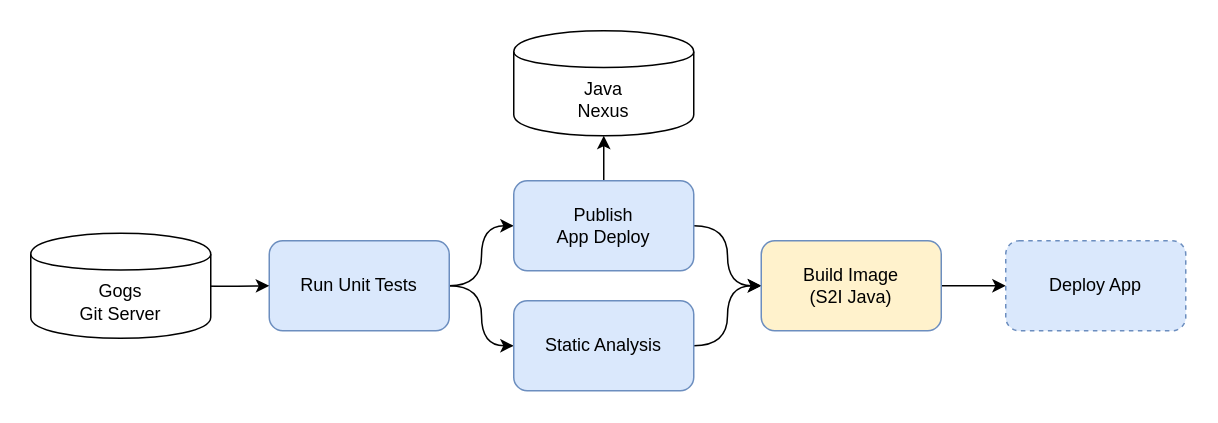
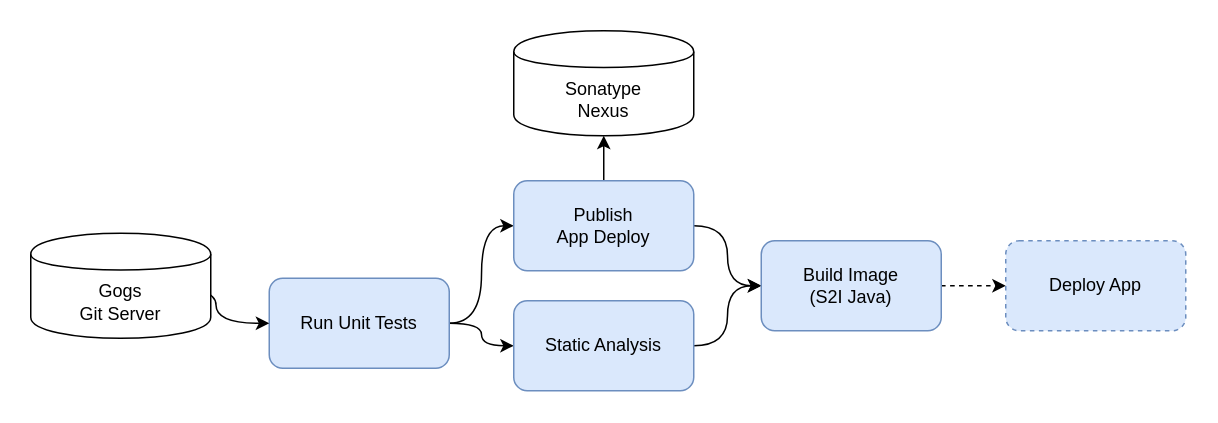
- <mxCell id="12" value="Java &lt;br&gt;Nexus" style="shape=cylinder;whiteSpace=wrap;html=1;boundedLbl=1;backgroundOutline=1;" vertex="1" parent="1"><mxGeometry x="342" y="20" width="120" height="70" as="geometry" /></mxCell>
+ <mxCell id="12" value="Sonatype &lt;br&gt;Nexus" style="shape=cylinder;whiteSpace=wrap;html=1;boundedLbl=1;backgroundOutline=1;" vertex="1" parent="1"><mxGeometry x="342" y="20" width="120" height="70" as="geometry" /></mxCell>
- <mxCell id="4" value="Run Unit Tests" style="rounded=1;whiteSpace=wrap;html=1;fillColor=#dae8fc;strokeColor=#6c8ebf;" vertex="1" parent="1"><mxGeometry x="179" y="160" width="120" height="60" as="geometry" /></mxCell>
+ <mxCell id="4" value="Run Unit Tests" style="rounded=1;whiteSpace=wrap;html=1;fillColor=#dae8fc;strokeColor=#6c8ebf;" vertex="1" parent="1"><mxGeometry x="179" y="185" width="120" height="60" as="geometry" /></mxCell>
- <mxCell id="14" value="Build Image&lt;br&gt;(S2I Java)" style="rounded=1;whiteSpace=wrap;html=1;fillColor=#fff2cc;strokeColor=#6c8ebf;" vertex="1" parent="1"><mxGeometry x="507" y="160" width="120" height="60" as="geometry" /></mxCell>
+ <mxCell id="14" value="Build Image&lt;br&gt;(S2I Java)" style="rounded=1;whiteSpace=wrap;html=1;fillColor=#dae8fc;strokeColor=#6c8ebf;" vertex="1" parent="1"><mxGeometry x="507" y="160" width="120" height="60" as="geometry" /></mxCell>
- <mxCell id="13" style="edgeStyle=orthogonalEdgeStyle;curved=1;rounded=0;orthogonalLoop=1;jettySize=auto;html=1;exitX=1;exitY=0.5;exitDx=0;exitDy=0;" edge="1" parent="1" source="14" target="15"><mxGeometry relative="1" as="geometry" /></mxCell>
+ <mxCell id="13" style="edgeStyle=orthogonalEdgeStyle;curved=1;rounded=0;orthogonalLoop=1;jettySize=auto;html=1;exitX=1;exitY=0.5;exitDx=0;exitDy=0;dashed=1;" edge="1" parent="1" source="14" target="15"><mxGeometry relative="1" as="geometry" /></mxCell>
